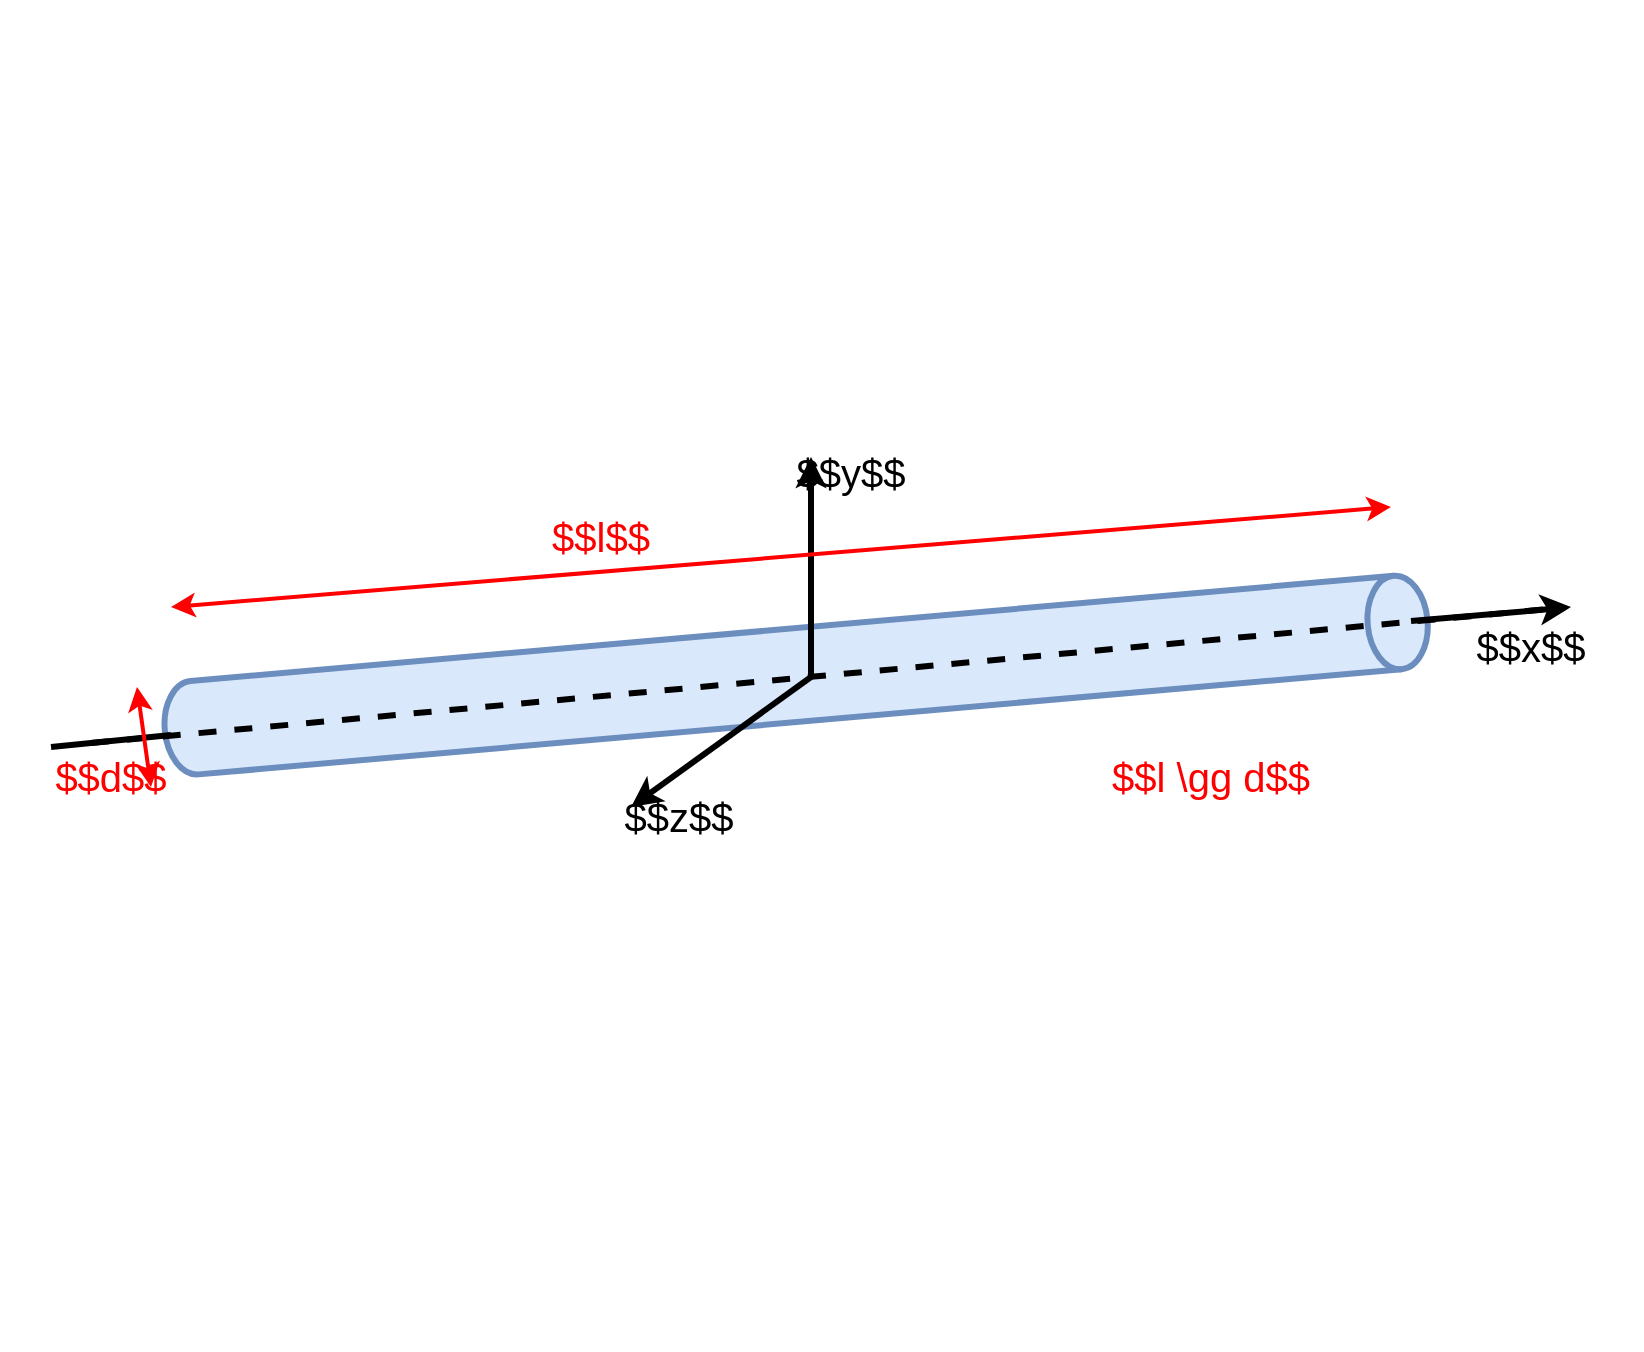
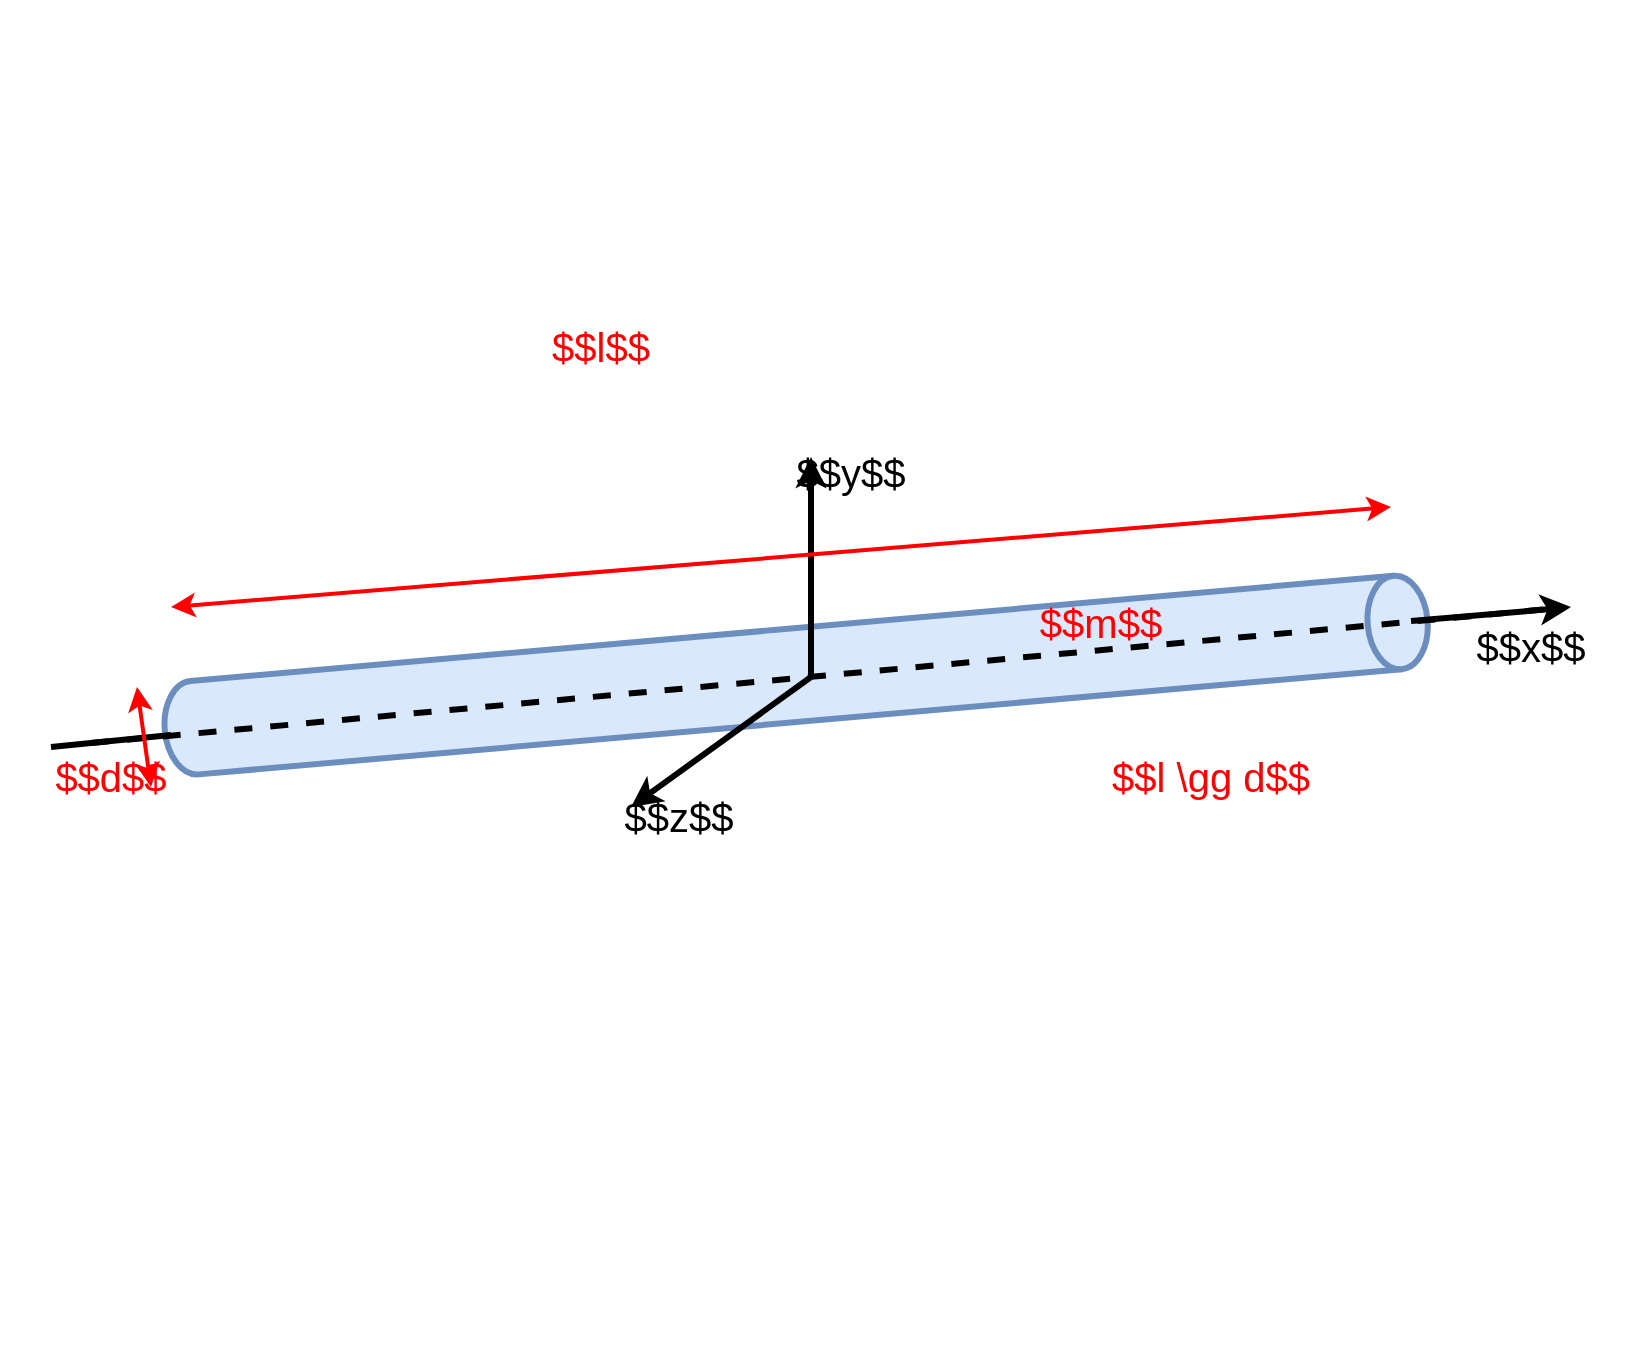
- <mxCell id="12" value="$$l$$" style="text;html=1;resizable=0;autosize=1;align=center;verticalAlign=middle;points=[];fillColor=none;strokeColor=none;rounded=0;fontSize=20;fontColor=#FF0000;" vertex="1" parent="1"><mxGeometry x="270" y="253" width="60" height="30" as="geometry" /></mxCell>
+ <mxCell id="12" value="$$l$$" style="text;html=1;resizable=0;autosize=1;align=center;verticalAlign=middle;points=[];fillColor=none;strokeColor=none;rounded=0;fontSize=20;fontColor=#FF0000;" vertex="1" parent="1"><mxGeometry x="270" y="158" width="60" height="30" as="geometry" /></mxCell>
+ <mxCell id="15" value="$$m$$" style="text;html=1;resizable=0;autosize=1;align=center;verticalAlign=middle;points=[];fillColor=none;strokeColor=none;rounded=0;fontSize=20;fontColor=#FF0000;" vertex="1" parent="1"><mxGeometry x="510" y="296" width="80" height="30" as="geometry" /></mxCell>
